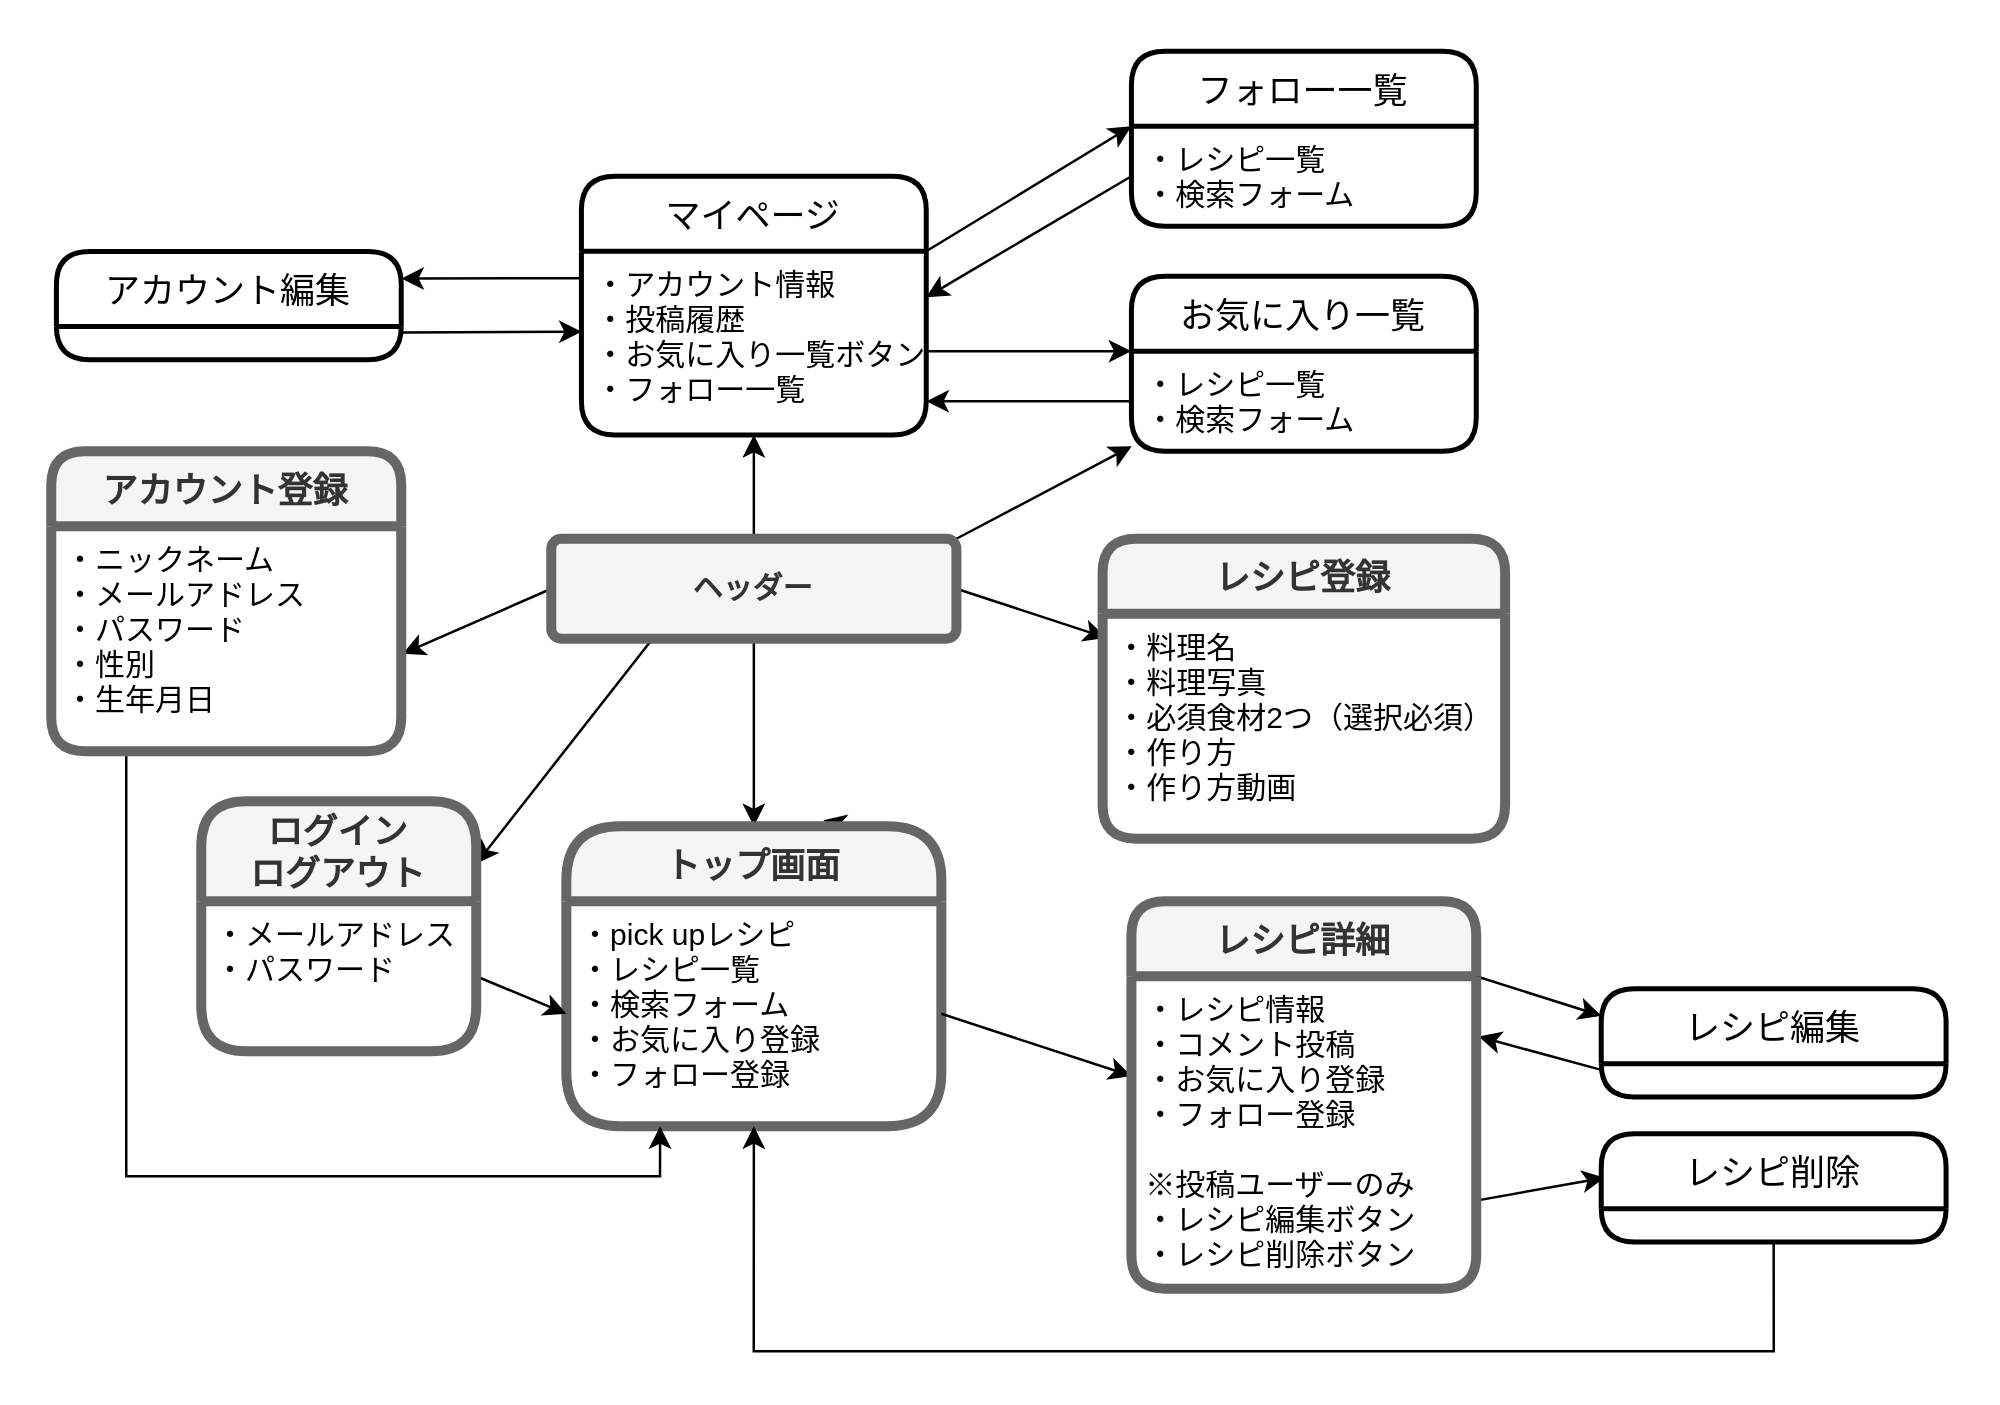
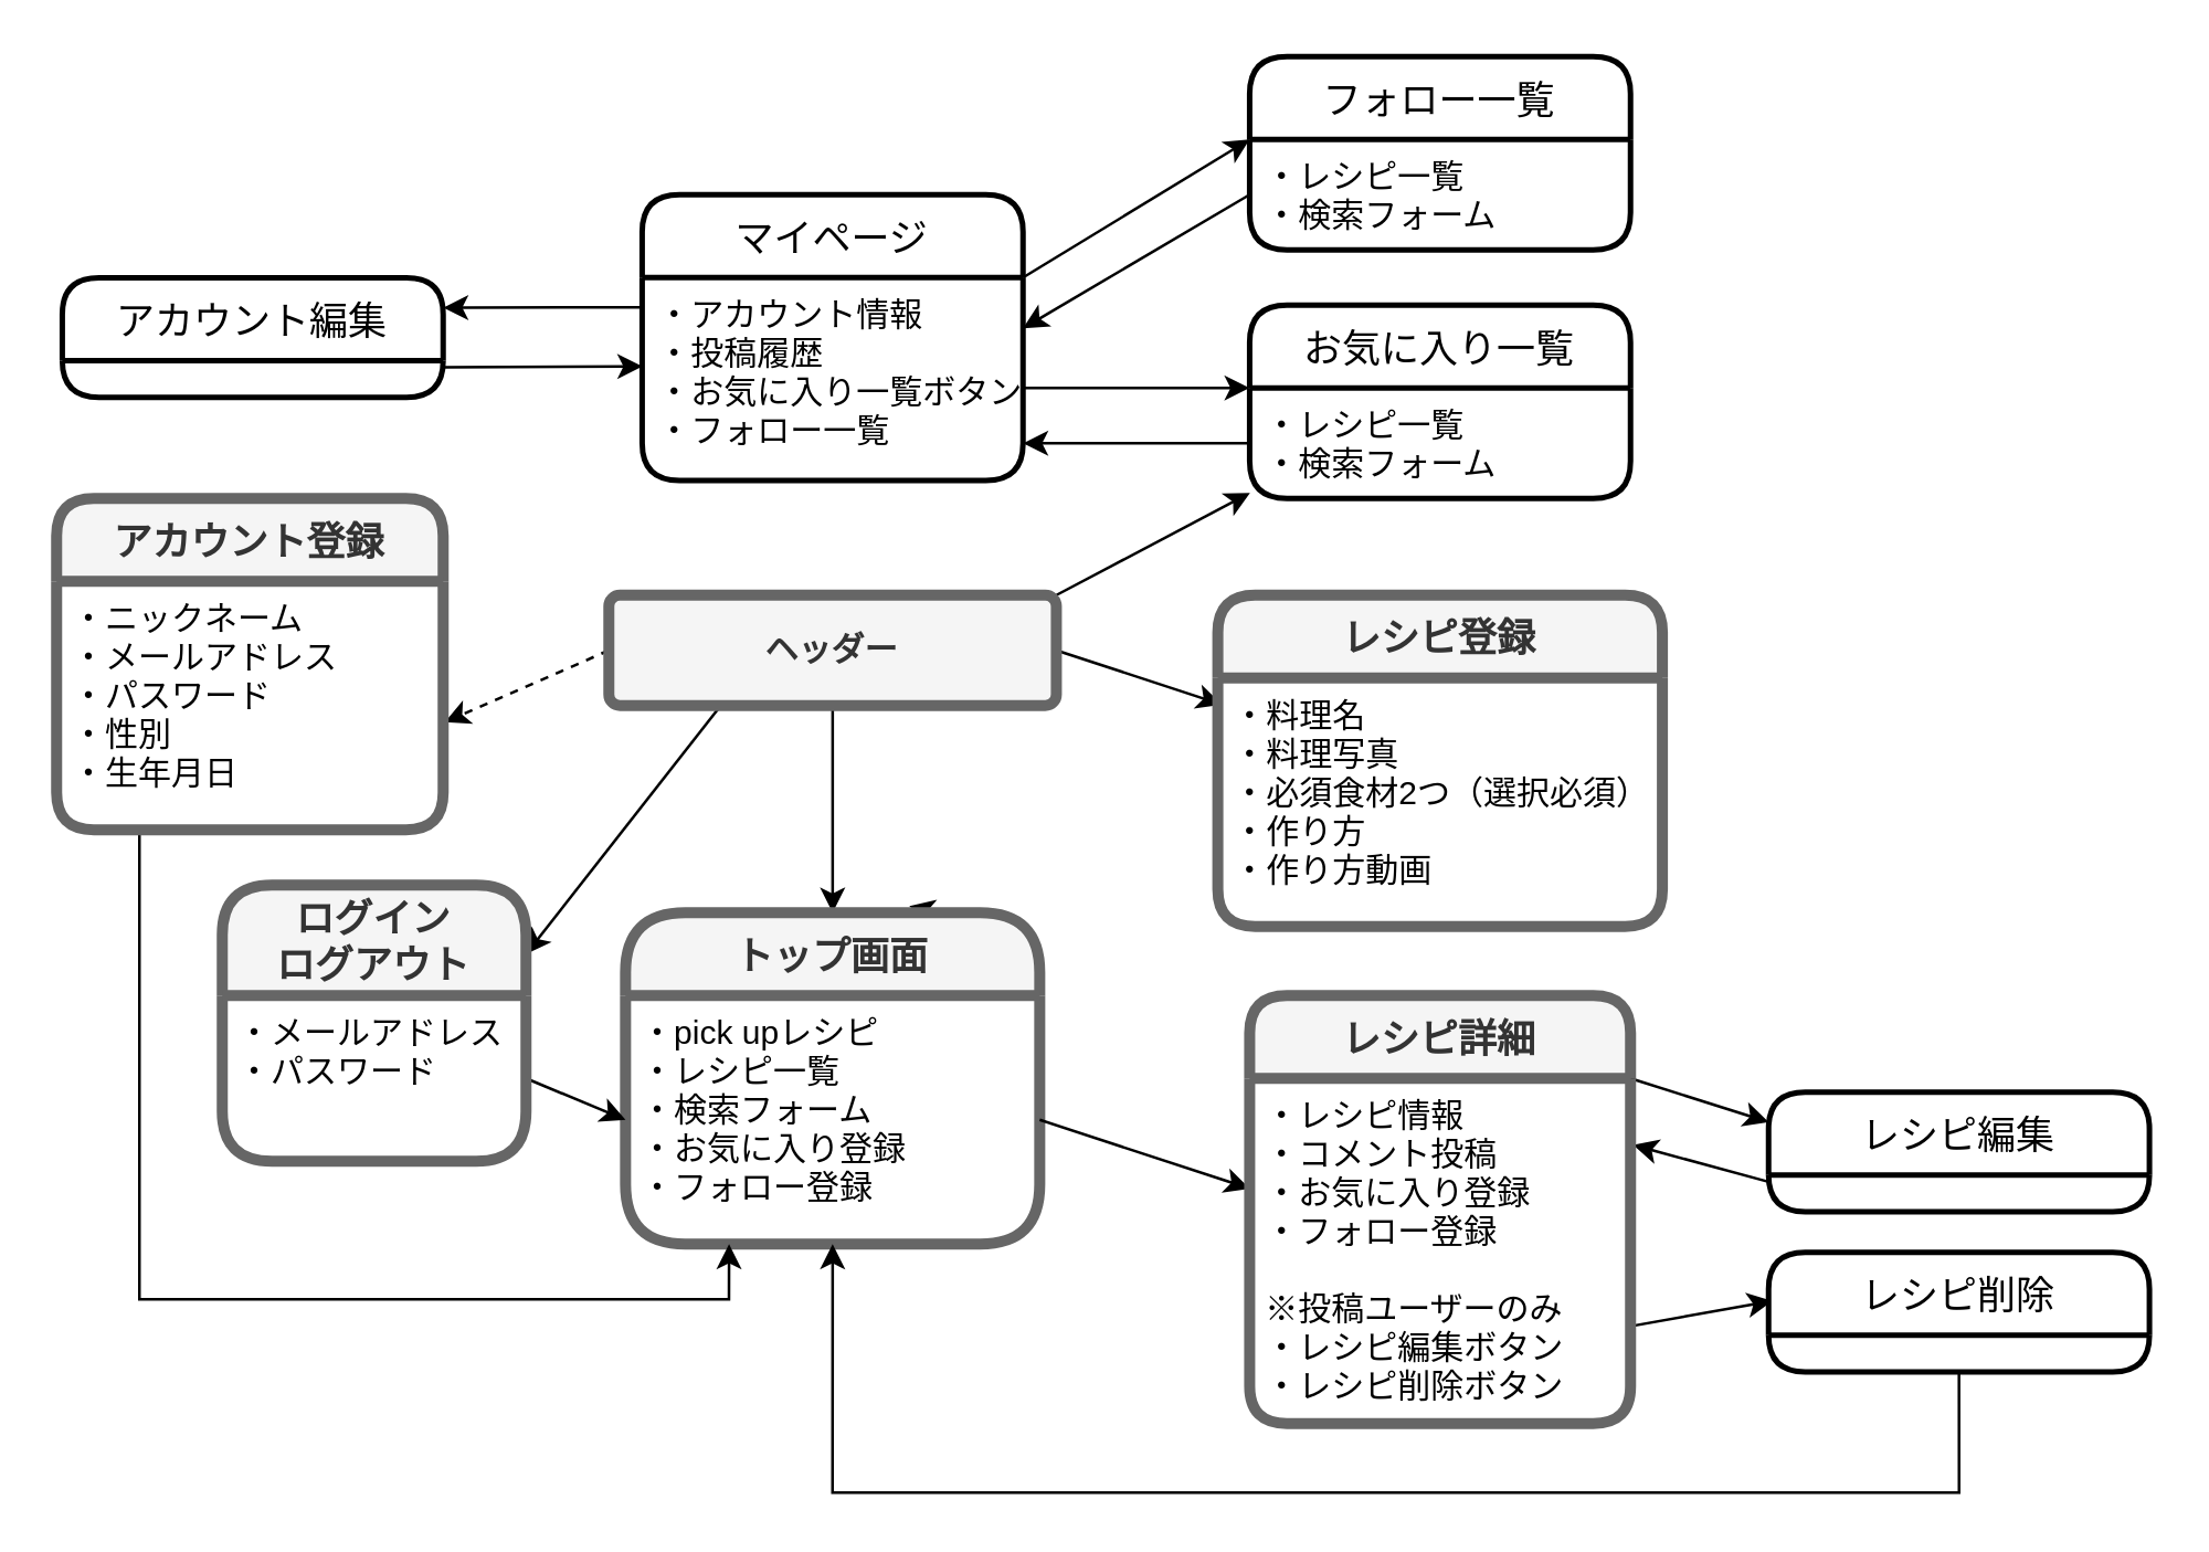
- <mxCell id="5" style="edgeStyle=none;rounded=0;orthogonalLoop=1;jettySize=auto;html=1;exitX=0.5;exitY=0;exitDx=0;exitDy=0;entryX=0.5;entryY=1;entryDx=0;entryDy=0;" edge="1" parent="1" source="10" target="34"><mxGeometry relative="1" as="geometry" /></mxCell>
- <mxCell id="4" style="edgeStyle=none;rounded=0;orthogonalLoop=1;jettySize=auto;html=1;exitX=0;exitY=0.5;exitDx=0;exitDy=0;entryX=1.004;entryY=0.567;entryDx=0;entryDy=0;entryPerimeter=0;" edge="1" parent="1" source="10" target="32"><mxGeometry relative="1" as="geometry"><mxPoint x="162.07" y="279.647" as="targetPoint" /></mxGeometry></mxCell>
+ <mxCell id="4" style="edgeStyle=none;rounded=0;orthogonalLoop=1;jettySize=auto;html=1;exitX=0;exitY=0.5;exitDx=0;exitDy=0;entryX=1.004;entryY=0.567;entryDx=0;entryDy=0;entryPerimeter=0;dashed=1;" edge="1" parent="1" source="10" target="32"><mxGeometry relative="1" as="geometry"><mxPoint x="162.07" y="279.647" as="targetPoint" /></mxGeometry></mxCell>
